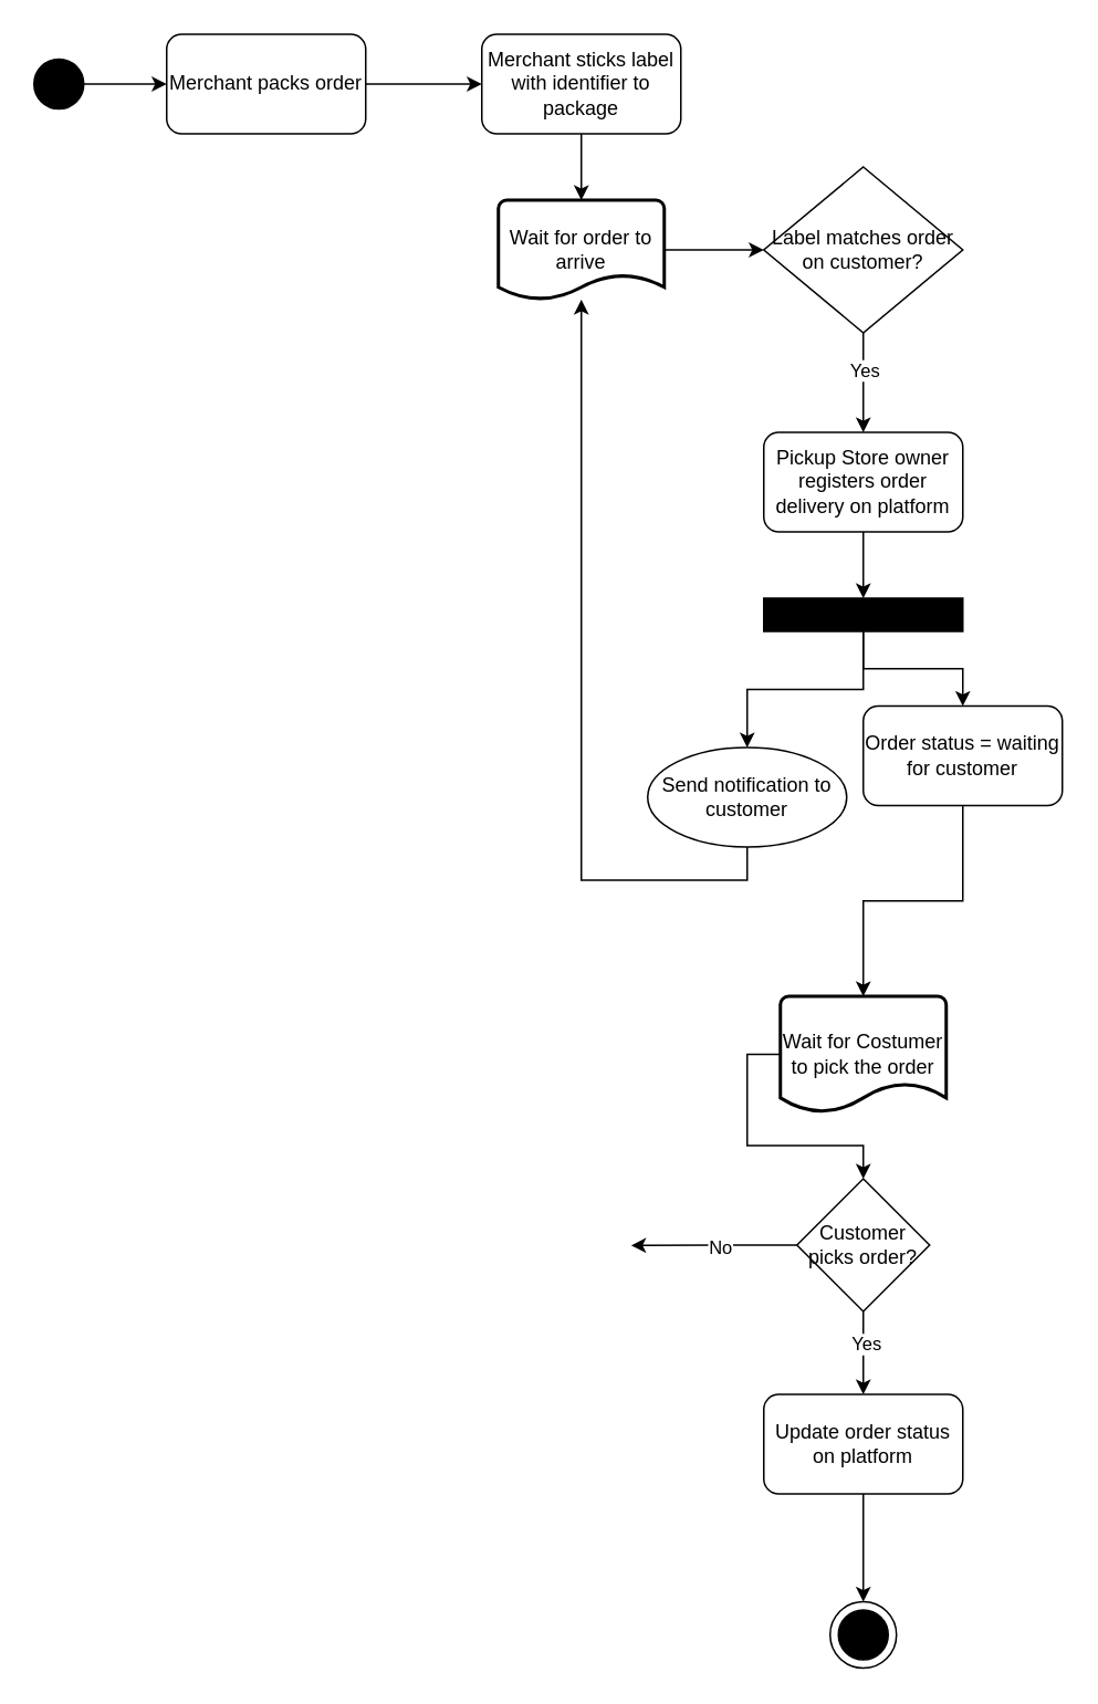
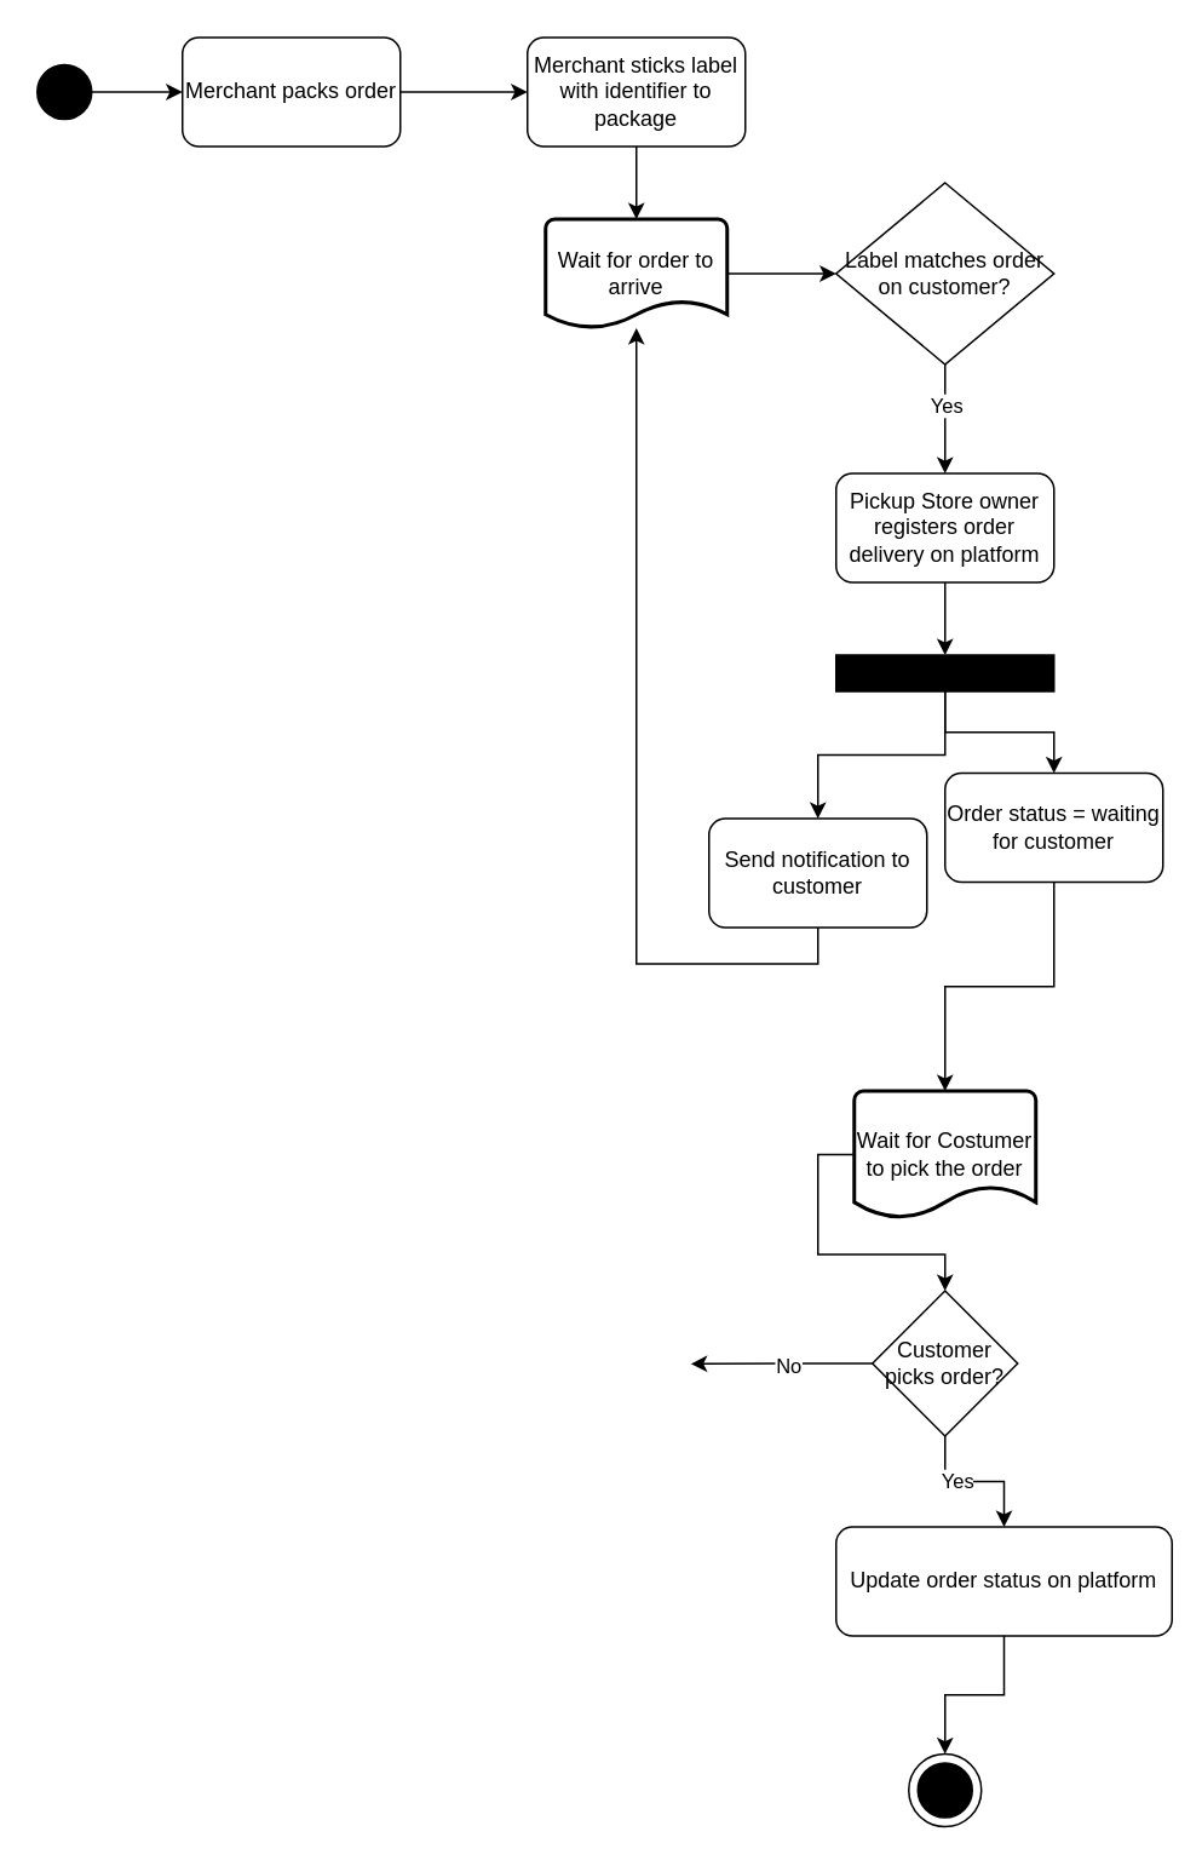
- <mxCell id="19" value="Send notification to customer" style="ellipse;whiteSpace=wrap;html=1;" parent="1" vertex="1"><mxGeometry x="390" y="450" width="120" height="60" as="geometry" /></mxCell>
+ <mxCell id="19" value="Send notification to customer" style="rounded=1;whiteSpace=wrap;html=1;" parent="1" vertex="1"><mxGeometry x="390" y="450" width="120" height="60" as="geometry" /></mxCell>
- <mxCell id="30" value="Update order status on platform" style="rounded=1;whiteSpace=wrap;html=1;" vertex="1" parent="1"><mxGeometry x="460" y="840" width="120" height="60" as="geometry" /></mxCell>
+ <mxCell id="30" value="Update order status on platform" style="rounded=1;whiteSpace=wrap;html=1;" vertex="1" parent="1"><mxGeometry x="460" y="840" width="185" height="60" as="geometry" /></mxCell>
